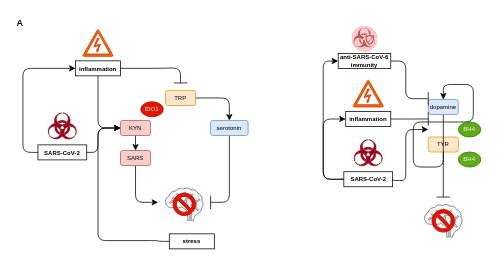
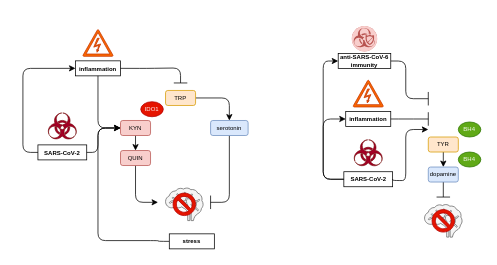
- <mxCell id="31" value="A" style="text;html=1;strokeColor=none;fillColor=none;align=left;verticalAlign=middle;whiteSpace=wrap;rounded=0;fontSize=12;fontStyle=1" parent="1" vertex="1"><mxGeometry width="20" height="20" as="geometry" x="20" y="20" /></mxCell>
- <mxCell id="27" value="dopamine" style="rounded=1;whiteSpace=wrap;html=1;fontSize=8;fillColor=#dae8fc;strokeColor=#6c8ebf;" parent="1" vertex="1"><mxGeometry x="570" y="132" width="40" height="20" as="geometry" /></mxCell>
+ <mxCell id="27" value="dopamine" style="rounded=1;whiteSpace=wrap;html=1;fontSize=8;fillColor=#dae8fc;strokeColor=#6c8ebf;" parent="1" vertex="1"><mxGeometry x="570" y="222" width="40" height="20" as="geometry" /></mxCell>
- <mxCell id="9" value="SARS" style="rounded=1;whiteSpace=wrap;html=1;fontSize=8;fillColor=#f8cecc;strokeColor=#b85450;" parent="1" vertex="1"><mxGeometry x="160" y="200" width="40" height="20" as="geometry" /></mxCell>
+ <mxCell id="9" value="QUIN" style="rounded=1;whiteSpace=wrap;html=1;fontSize=8;fillColor=#f8cecc;strokeColor=#b85450;" parent="1" vertex="1"><mxGeometry x="160" y="200" width="40" height="20" as="geometry" /></mxCell>
